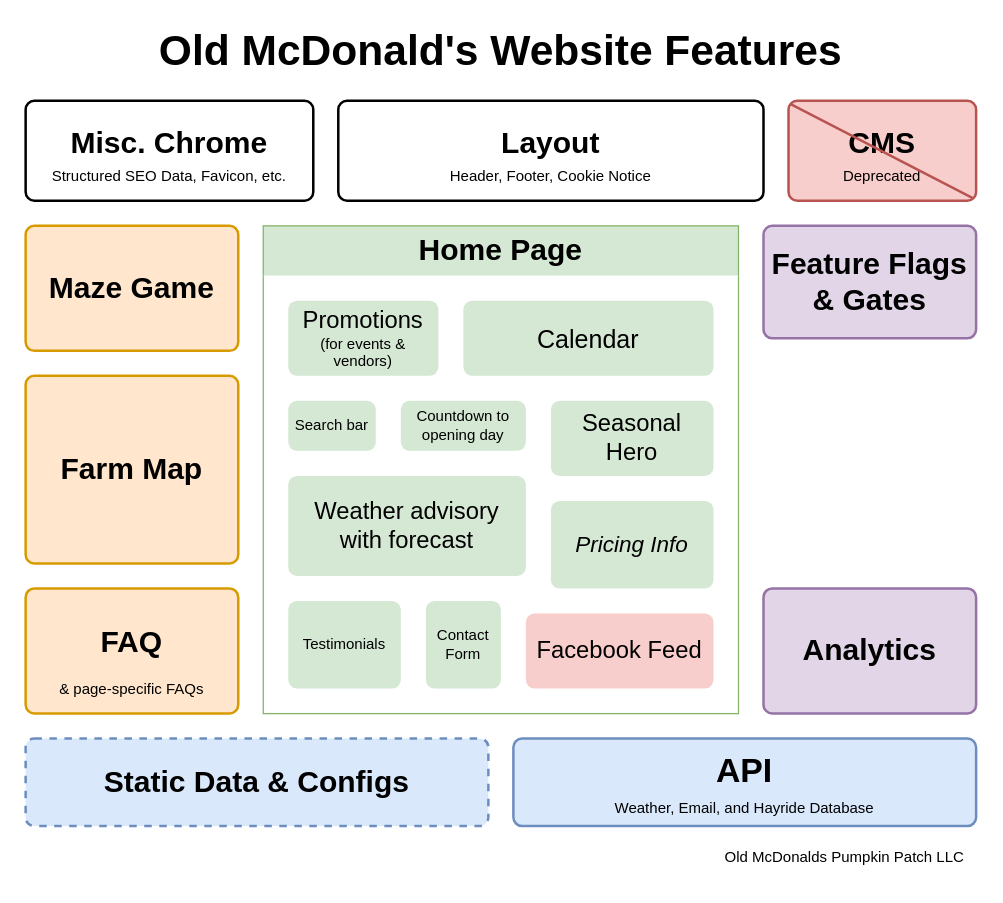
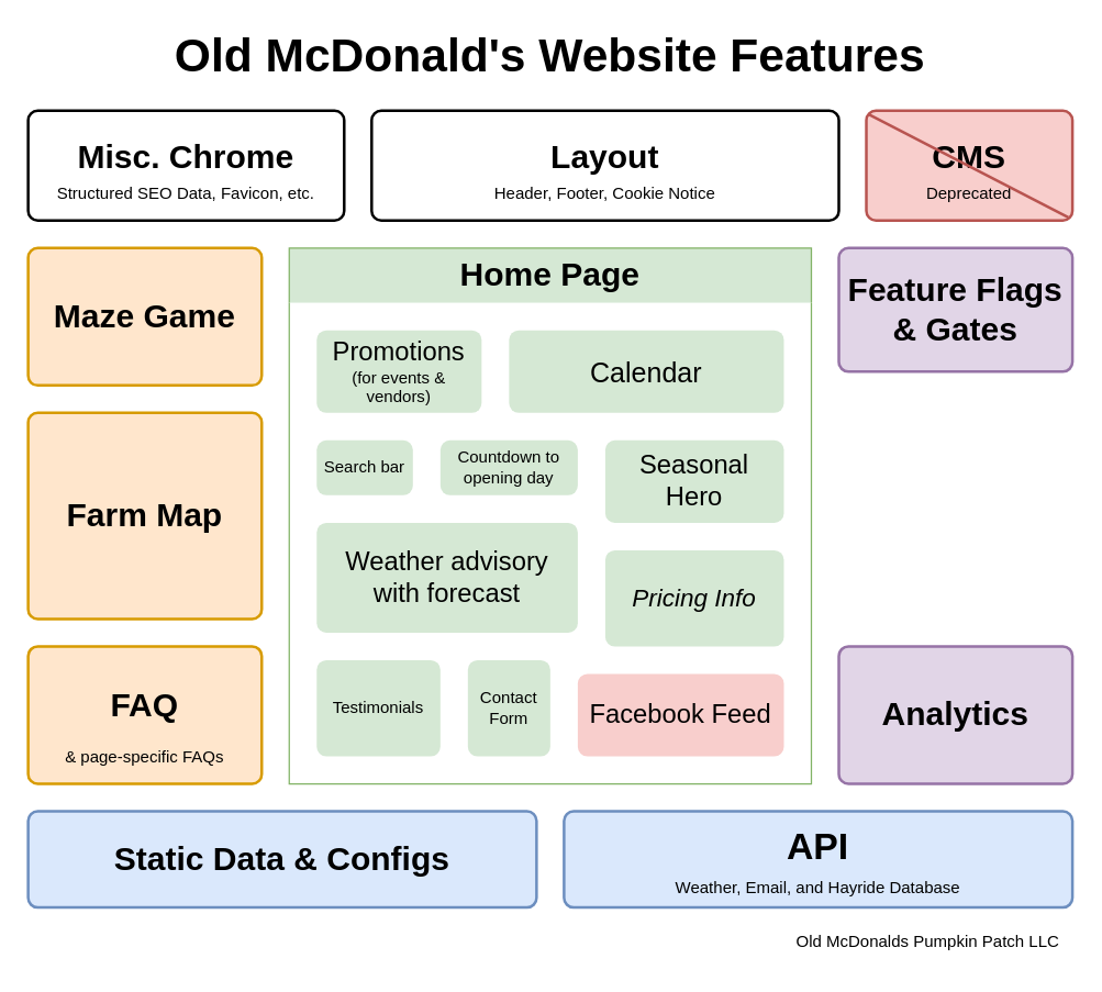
- <mxCell id="20" value="&lt;h1&gt;Static Data &amp;amp; Configs&lt;/h1&gt;" style="rounded=1;whiteSpace=wrap;html=1;absoluteArcSize=1;arcSize=14;strokeWidth=2;fillColor=#dae8fc;strokeColor=#6c8ebf;dashed=1;" vertex="1" parent="1"><mxGeometry x="20" y="590" width="370" height="70" as="geometry" /></mxCell>
+ <mxCell id="20" value="&lt;h1&gt;Static Data &amp;amp; Configs&lt;/h1&gt;" style="rounded=1;whiteSpace=wrap;html=1;absoluteArcSize=1;arcSize=14;strokeWidth=2;fillColor=#dae8fc;strokeColor=#6c8ebf;" vertex="1" parent="1"><mxGeometry x="20" y="590" width="370" height="70" as="geometry" /></mxCell>
